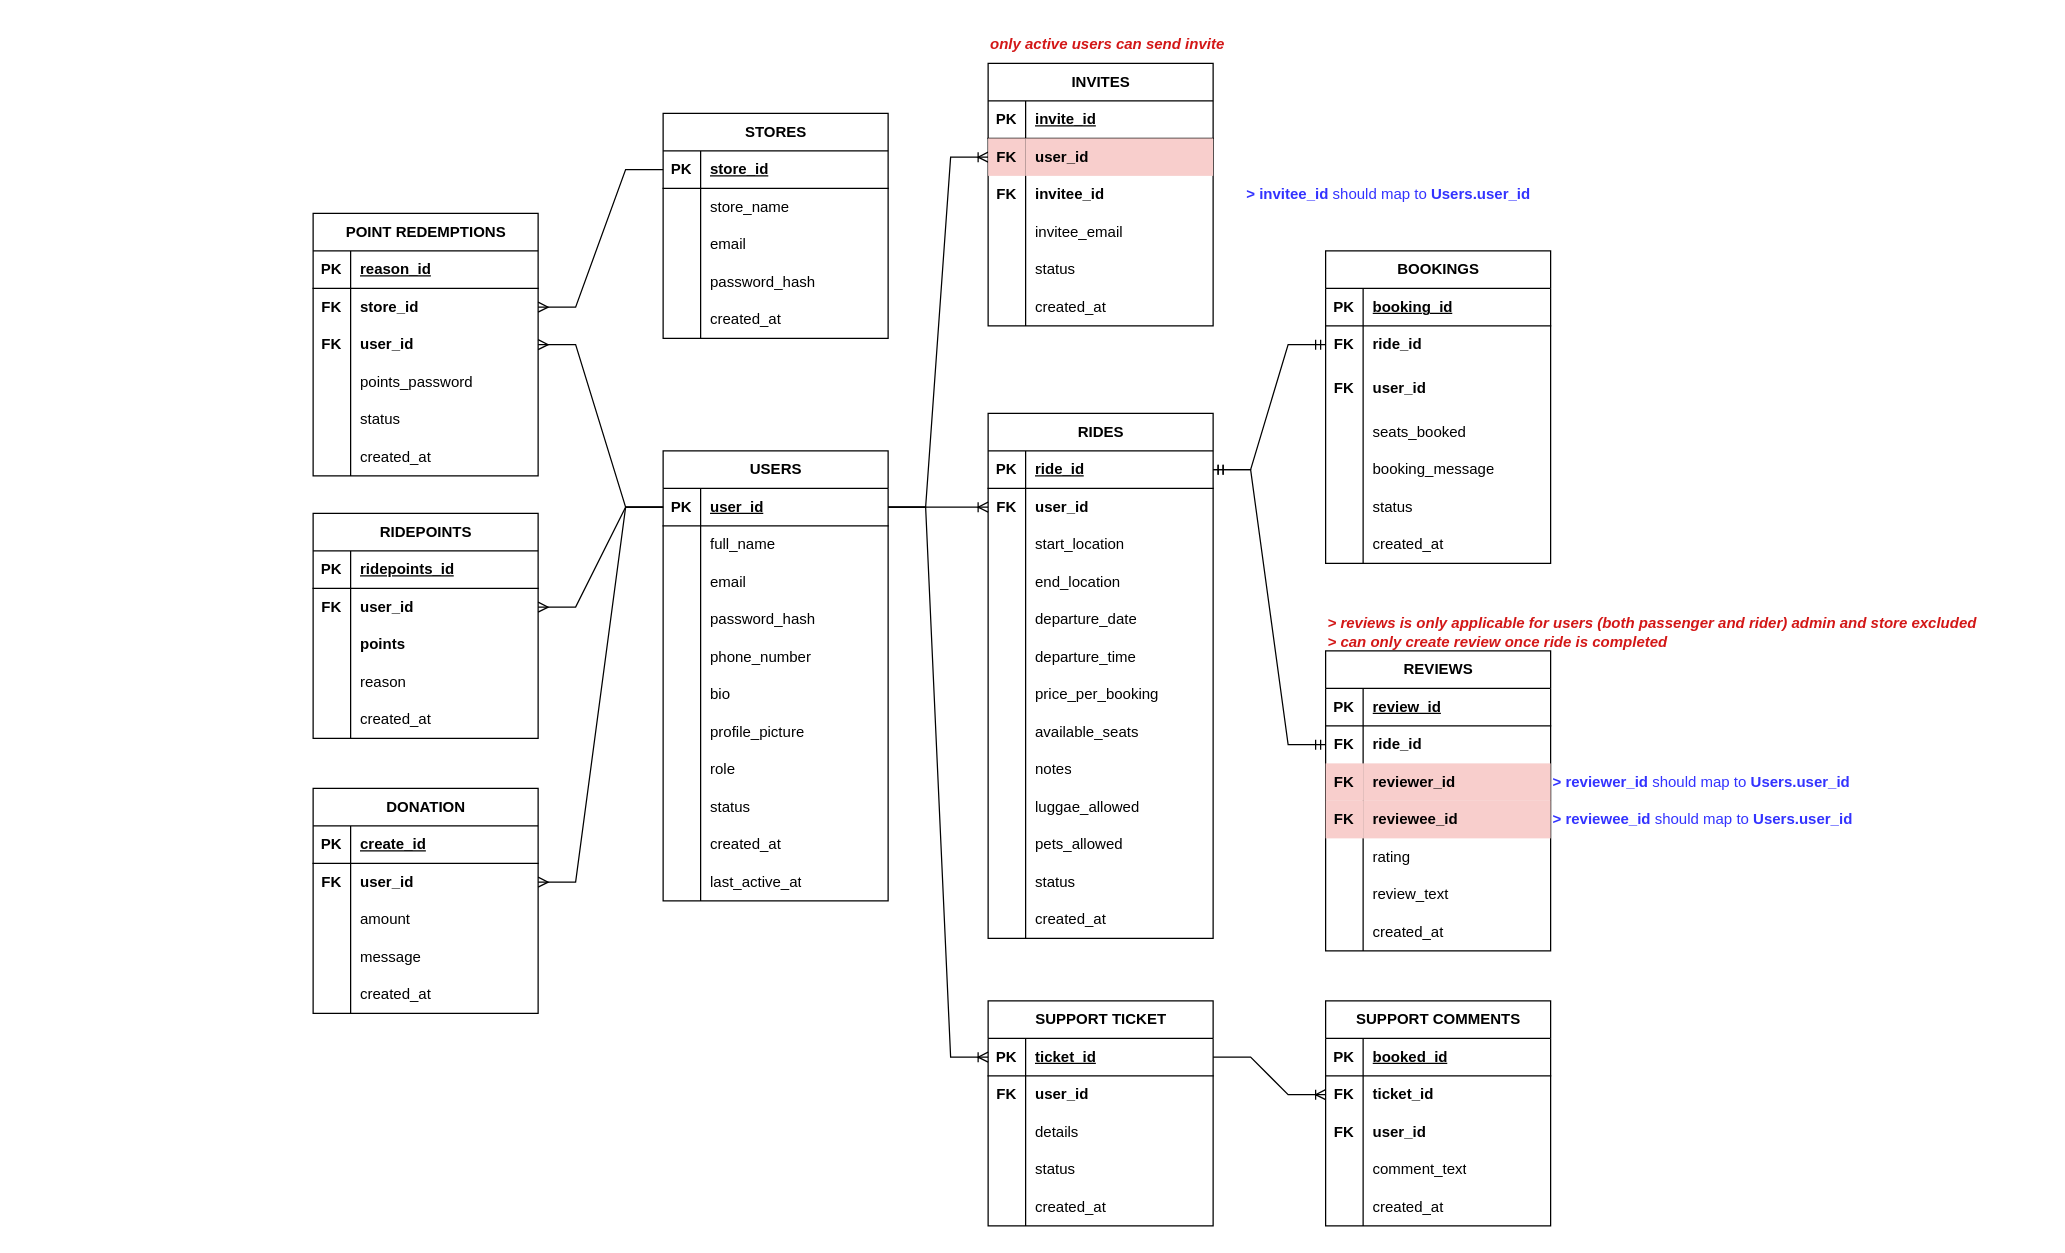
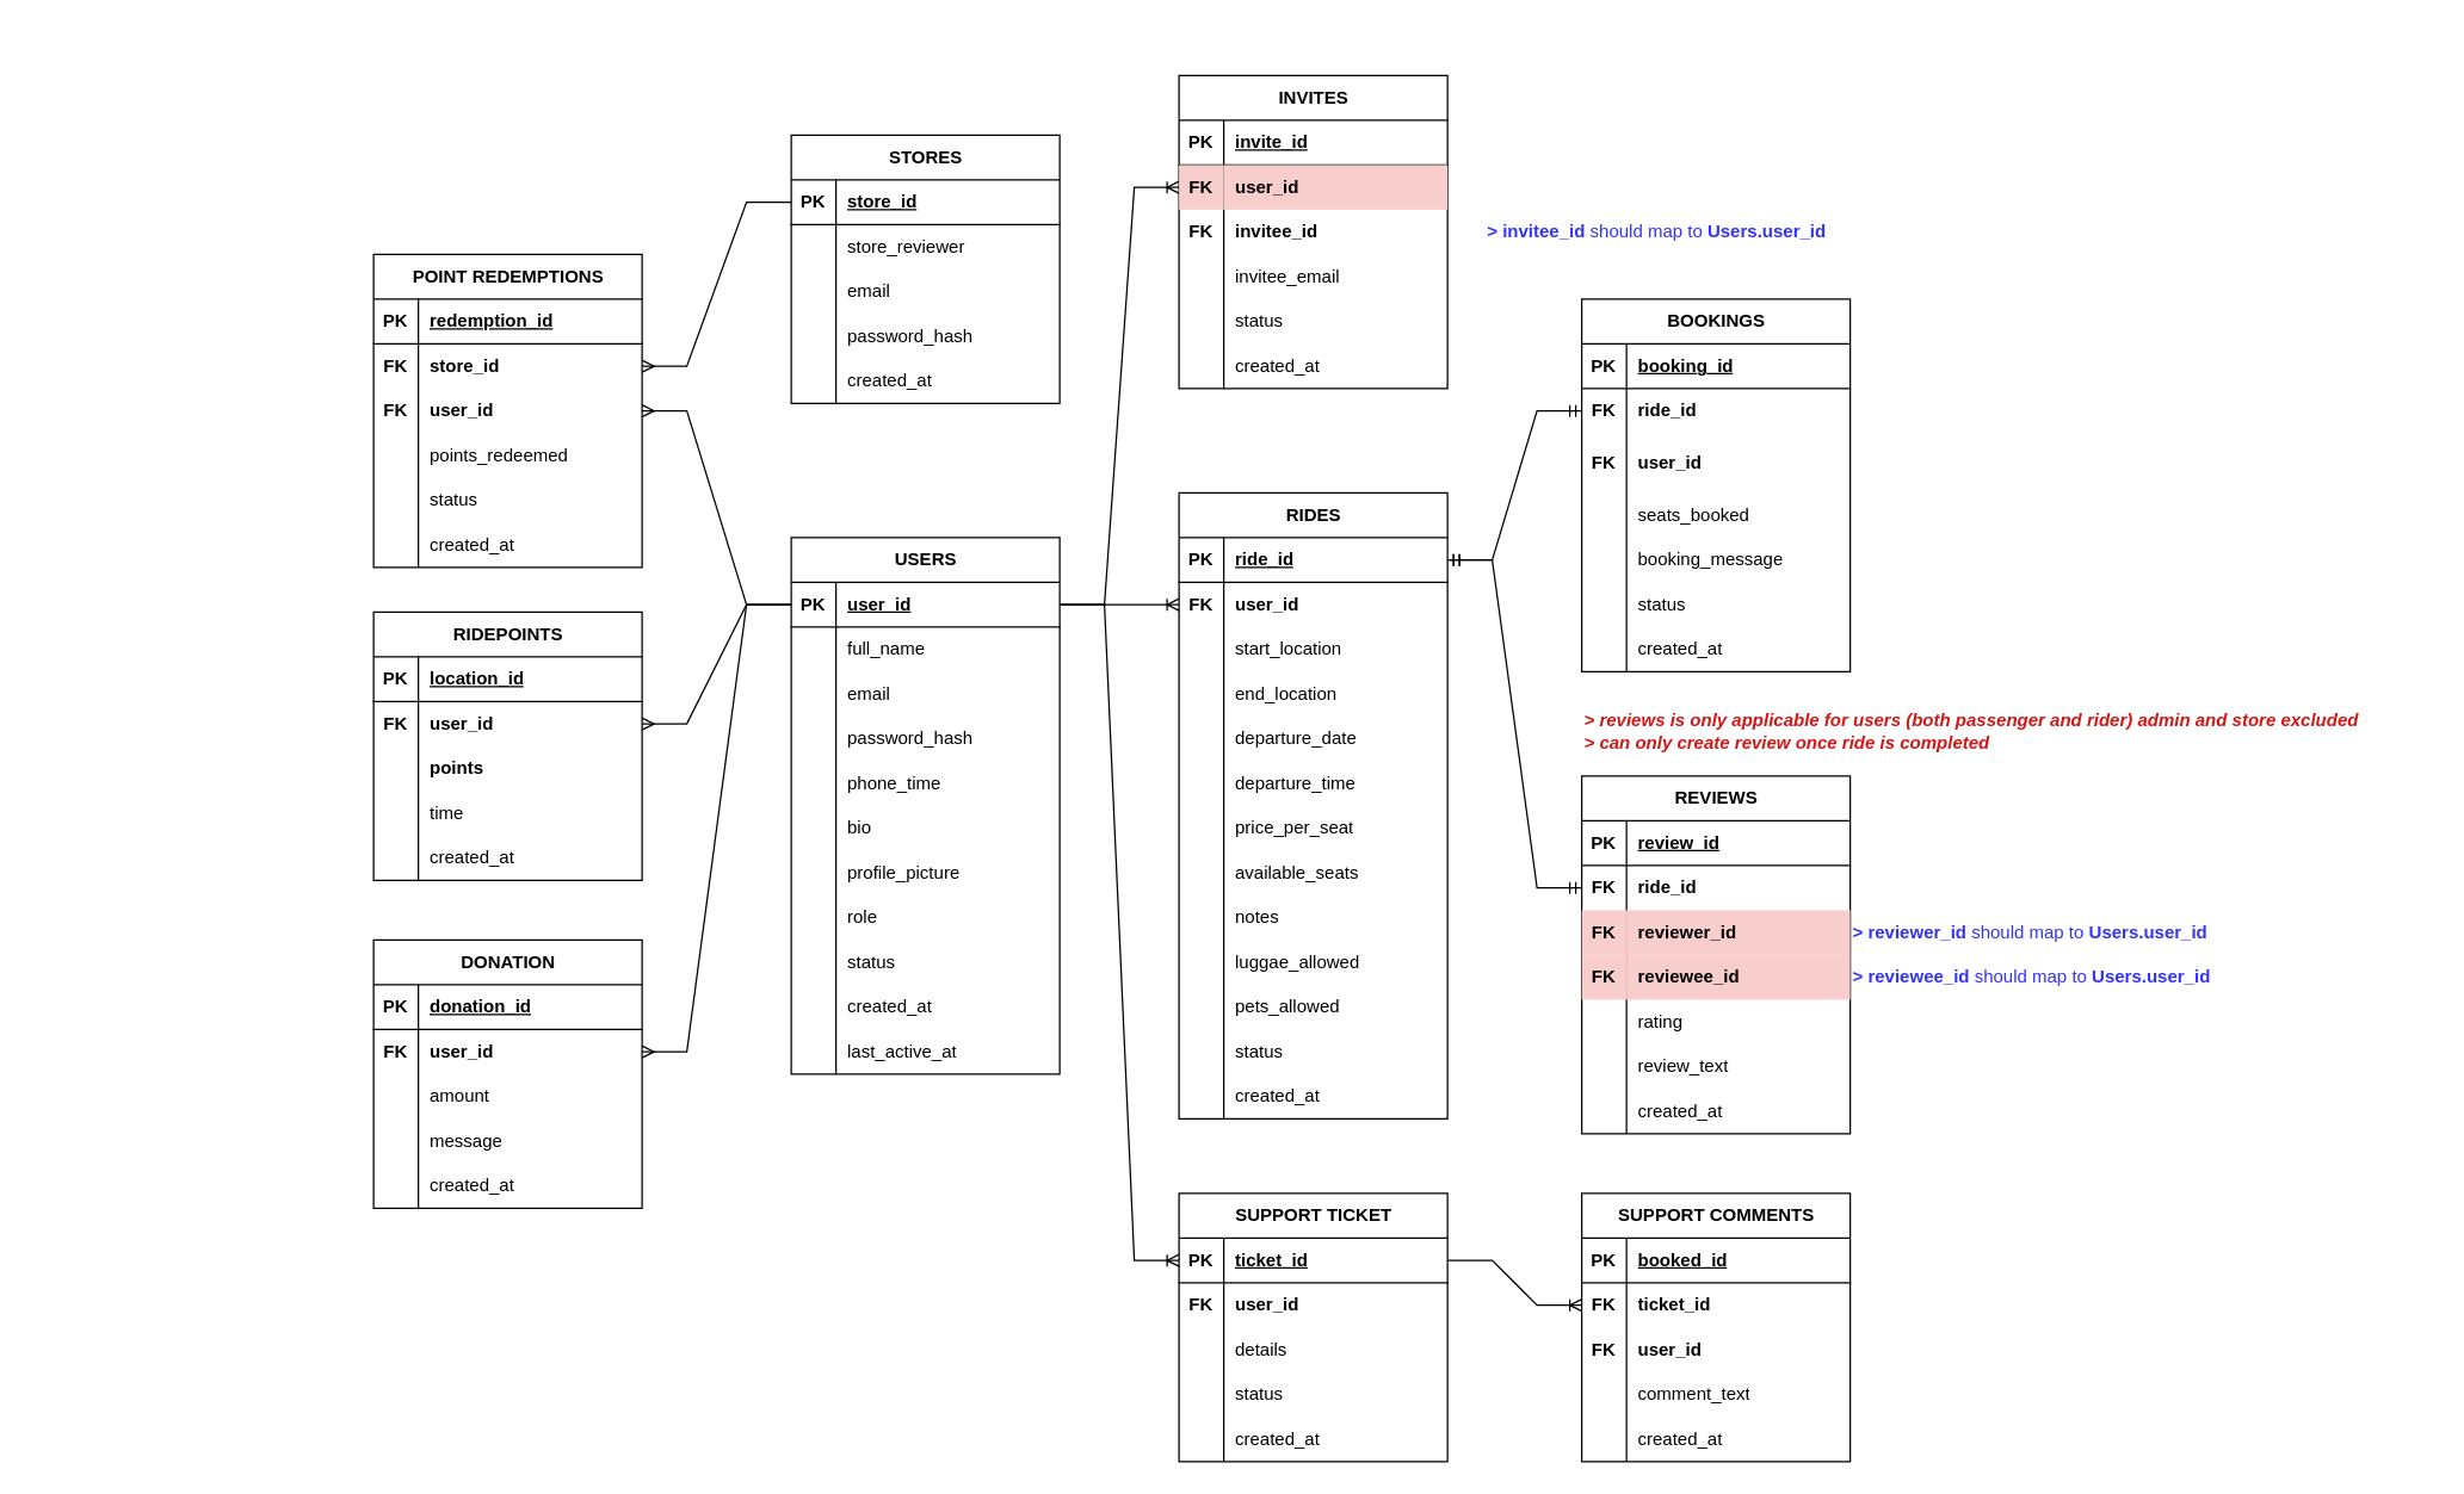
- <mxCell id="235" value="&lt;b&gt;&lt;i&gt;&lt;font style=&quot;color: light-dark(rgb(211, 23, 23), rgb(237, 237, 237));&quot;&gt;only active users can send invite&lt;/font&gt;&lt;/i&gt;&lt;/b&gt;" style="text;html=1;align=left;verticalAlign=middle;whiteSpace=wrap;rounded=0;" vertex="1" parent="1"><mxGeometry x="790" y="20" width="250" height="30" as="geometry" /></mxCell>
- <mxCell id="157" value="store_name" style="shape=partialRectangle;connectable=0;fillColor=none;top=0;left=0;bottom=0;right=0;align=left;spacingLeft=6;overflow=hidden;whiteSpace=wrap;html=1;" vertex="1" parent="155"><mxGeometry x="30" width="150" height="30" as="geometry"><mxRectangle width="150" height="30" as="alternateBounds" /></mxGeometry></mxCell>
+ <mxCell id="157" value="store_reviewer" style="shape=partialRectangle;connectable=0;fillColor=none;top=0;left=0;bottom=0;right=0;align=left;spacingLeft=6;overflow=hidden;whiteSpace=wrap;html=1;" vertex="1" parent="155"><mxGeometry x="30" width="150" height="30" as="geometry"><mxRectangle width="150" height="30" as="alternateBounds" /></mxGeometry></mxCell>
- <mxCell id="170" value="reason_id" style="shape=partialRectangle;connectable=0;fillColor=none;top=0;left=0;bottom=0;right=0;align=left;spacingLeft=6;fontStyle=5;overflow=hidden;whiteSpace=wrap;html=1;strokeColor=#b85450;" vertex="1" parent="168"><mxGeometry x="30" width="150" height="30" as="geometry"><mxRectangle width="150" height="30" as="alternateBounds" /></mxGeometry></mxCell>
+ <mxCell id="170" value="redemption_id" style="shape=partialRectangle;connectable=0;fillColor=none;top=0;left=0;bottom=0;right=0;align=left;spacingLeft=6;fontStyle=5;overflow=hidden;whiteSpace=wrap;html=1;strokeColor=#b85450;" vertex="1" parent="168"><mxGeometry x="30" width="150" height="30" as="geometry"><mxRectangle width="150" height="30" as="alternateBounds" /></mxGeometry></mxCell>
- <mxCell id="179" value="points_password" style="shape=partialRectangle;connectable=0;fillColor=none;top=0;left=0;bottom=0;right=0;align=left;spacingLeft=6;overflow=hidden;whiteSpace=wrap;html=1;" vertex="1" parent="177"><mxGeometry x="30" width="150" height="30" as="geometry"><mxRectangle width="150" height="30" as="alternateBounds" /></mxGeometry></mxCell>
+ <mxCell id="179" value="points_redeemed" style="shape=partialRectangle;connectable=0;fillColor=none;top=0;left=0;bottom=0;right=0;align=left;spacingLeft=6;overflow=hidden;whiteSpace=wrap;html=1;" vertex="1" parent="177"><mxGeometry x="30" width="150" height="30" as="geometry"><mxRectangle width="150" height="30" as="alternateBounds" /></mxGeometry></mxCell>
- <mxCell id="137" value="ridepoints_id" style="shape=partialRectangle;connectable=0;fillColor=none;top=0;left=0;bottom=0;right=0;align=left;spacingLeft=6;fontStyle=5;overflow=hidden;whiteSpace=wrap;html=1;" vertex="1" parent="135"><mxGeometry x="30" width="150" height="30" as="geometry"><mxRectangle width="150" height="30" as="alternateBounds" /></mxGeometry></mxCell>
+ <mxCell id="137" value="location_id" style="shape=partialRectangle;connectable=0;fillColor=none;top=0;left=0;bottom=0;right=0;align=left;spacingLeft=6;fontStyle=5;overflow=hidden;whiteSpace=wrap;html=1;" vertex="1" parent="135"><mxGeometry x="30" width="150" height="30" as="geometry"><mxRectangle width="150" height="30" as="alternateBounds" /></mxGeometry></mxCell>
- <mxCell id="236" value="&lt;b&gt;&lt;i&gt;&lt;font style=&quot;color: light-dark(rgb(211, 23, 23), rgb(237, 237, 237));&quot;&gt;&amp;gt; reviews is only applicable for users (both passenger and rider) admin and store excluded&lt;br&gt;&amp;gt; can only create review once ride is completed&lt;/font&gt;&lt;/i&gt;&lt;/b&gt;" style="text;html=1;align=left;verticalAlign=middle;whiteSpace=wrap;rounded=0;" vertex="1" parent="1"><mxGeometry x="1060" y="490" width="570" height="30" as="geometry" /></mxCell>
+ <mxCell id="236" value="&lt;b&gt;&lt;i&gt;&lt;font style=&quot;color: light-dark(rgb(211, 23, 23), rgb(237, 237, 237));&quot;&gt;&amp;gt; reviews is only applicable for users (both passenger and rider) admin and store excluded&lt;br&gt;&amp;gt; can only create review once ride is completed&lt;/font&gt;&lt;/i&gt;&lt;/b&gt;" style="text;html=1;align=left;verticalAlign=middle;whiteSpace=wrap;rounded=0;" vertex="1" parent="1"><mxGeometry x="1060" y="475" width="570" height="30" as="geometry" /></mxCell>
- <mxCell id="17" value="phone_number" style="shape=partialRectangle;connectable=0;fillColor=none;top=0;left=0;bottom=0;right=0;align=left;spacingLeft=6;overflow=hidden;whiteSpace=wrap;html=1;" vertex="1" parent="15"><mxGeometry x="30" width="150" height="30" as="geometry"><mxRectangle width="150" height="30" as="alternateBounds" /></mxGeometry></mxCell>
+ <mxCell id="17" value="phone_time" style="shape=partialRectangle;connectable=0;fillColor=none;top=0;left=0;bottom=0;right=0;align=left;spacingLeft=6;overflow=hidden;whiteSpace=wrap;html=1;" vertex="1" parent="15"><mxGeometry x="30" width="150" height="30" as="geometry"><mxRectangle width="150" height="30" as="alternateBounds" /></mxGeometry></mxCell>
- <mxCell id="146" value="reason" style="shape=partialRectangle;connectable=0;fillColor=none;top=0;left=0;bottom=0;right=0;align=left;spacingLeft=6;overflow=hidden;whiteSpace=wrap;html=1;strokeColor=#b85450;" vertex="1" parent="144"><mxGeometry x="30" width="150" height="30" as="geometry"><mxRectangle width="150" height="30" as="alternateBounds" /></mxGeometry></mxCell>
+ <mxCell id="146" value="time" style="shape=partialRectangle;connectable=0;fillColor=none;top=0;left=0;bottom=0;right=0;align=left;spacingLeft=6;overflow=hidden;whiteSpace=wrap;html=1;strokeColor=#b85450;" vertex="1" parent="144"><mxGeometry x="30" width="150" height="30" as="geometry"><mxRectangle width="150" height="30" as="alternateBounds" /></mxGeometry></mxCell>
- <mxCell id="57" value="price_per_booking" style="shape=partialRectangle;connectable=0;fillColor=none;top=0;left=0;bottom=0;right=0;align=left;spacingLeft=6;overflow=hidden;whiteSpace=wrap;html=1;" vertex="1" parent="55"><mxGeometry x="30" width="150" height="30" as="geometry"><mxRectangle width="150" height="30" as="alternateBounds" /></mxGeometry></mxCell>
+ <mxCell id="57" value="price_per_seat" style="shape=partialRectangle;connectable=0;fillColor=none;top=0;left=0;bottom=0;right=0;align=left;spacingLeft=6;overflow=hidden;whiteSpace=wrap;html=1;" vertex="1" parent="55"><mxGeometry x="30" width="150" height="30" as="geometry"><mxRectangle width="150" height="30" as="alternateBounds" /></mxGeometry></mxCell>
- <mxCell id="240" value="create_id" style="shape=partialRectangle;connectable=0;fillColor=none;top=0;left=0;bottom=0;right=0;align=left;spacingLeft=6;fontStyle=5;overflow=hidden;whiteSpace=wrap;html=1;" vertex="1" parent="238"><mxGeometry x="30" width="150" height="30" as="geometry"><mxRectangle width="150" height="30" as="alternateBounds" /></mxGeometry></mxCell>
+ <mxCell id="240" value="donation_id" style="shape=partialRectangle;connectable=0;fillColor=none;top=0;left=0;bottom=0;right=0;align=left;spacingLeft=6;fontStyle=5;overflow=hidden;whiteSpace=wrap;html=1;" vertex="1" parent="238"><mxGeometry x="30" width="150" height="30" as="geometry"><mxRectangle width="150" height="30" as="alternateBounds" /></mxGeometry></mxCell>
